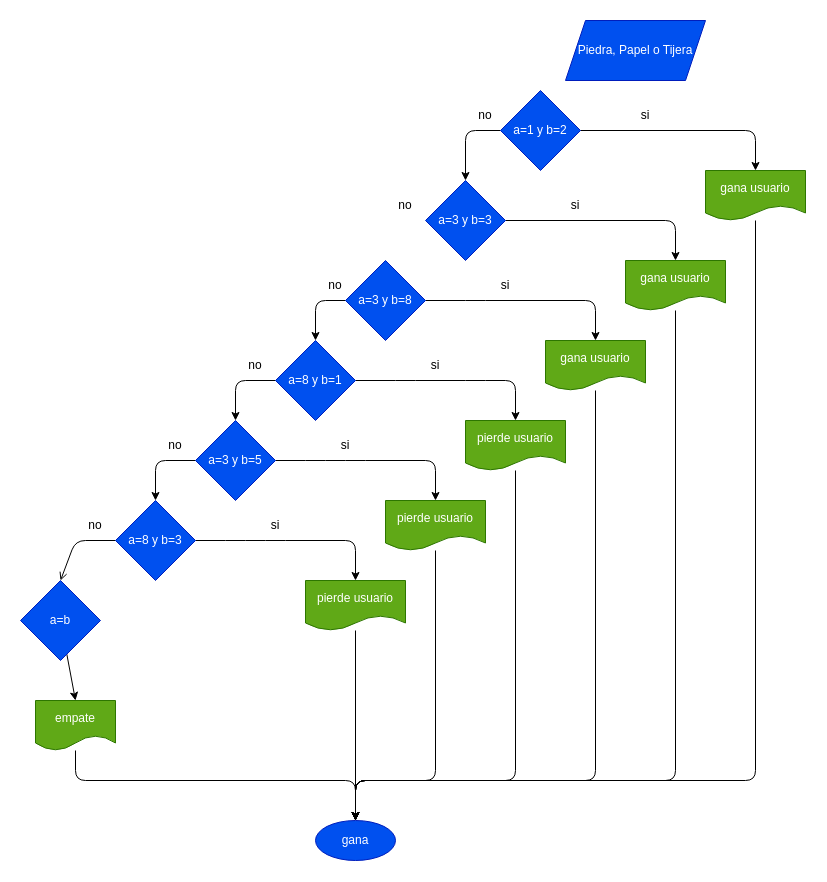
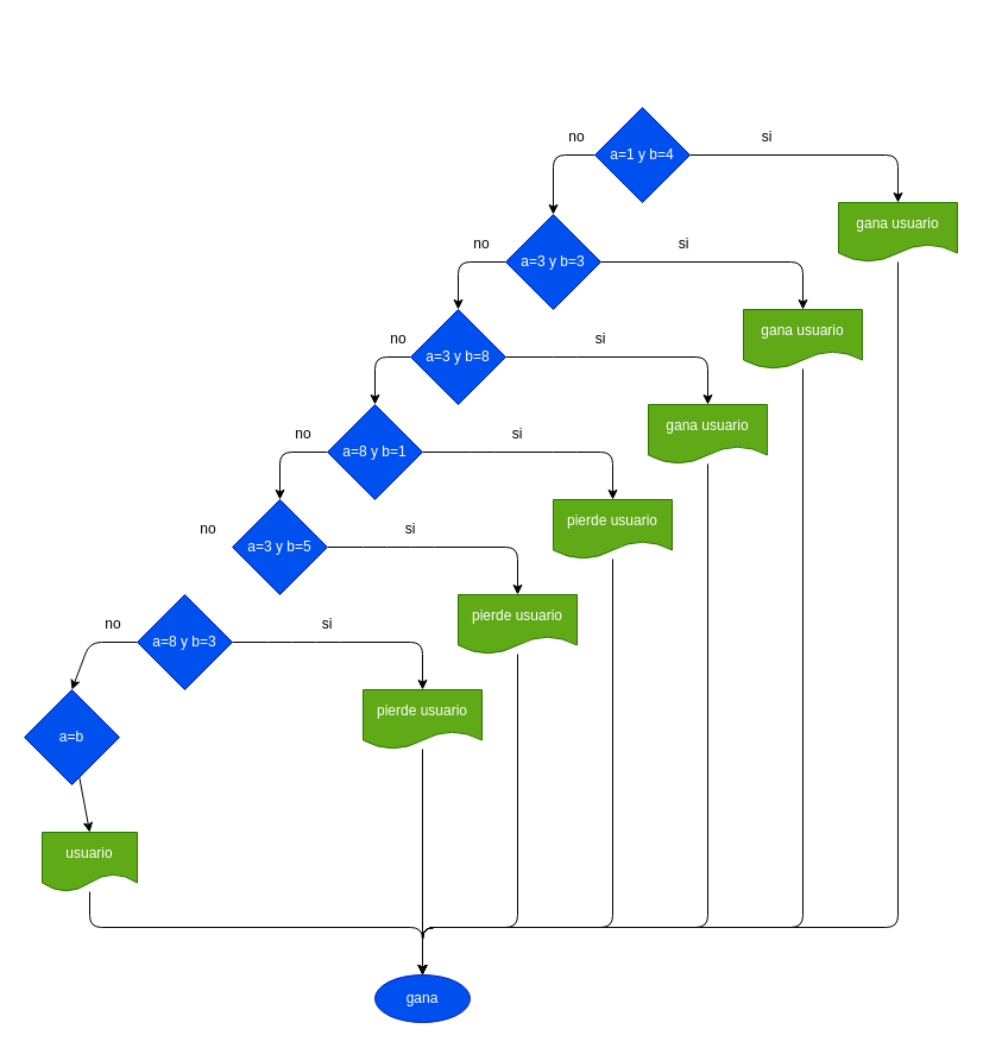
- <mxCell id="2" value="Piedra, Papel o Tijera" style="shape=parallelogram;perimeter=parallelogramPerimeter;whiteSpace=wrap;html=1;fixedSize=1;fillColor=#0050ef;strokeColor=#001DBC;fontColor=#ffffff;" parent="1" vertex="1"><mxGeometry x="565" y="20" width="140" height="60" as="geometry" /></mxCell>
- <mxCell id="5" value="a=1 y b=2" style="rhombus;whiteSpace=wrap;html=1;fillColor=#0050ef;strokeColor=#001DBC;fontColor=#ffffff;" parent="1" vertex="1"><mxGeometry x="500" y="90" width="80" height="80" as="geometry" /></mxCell>
+ <mxCell id="5" value="a=1 y b=4" style="rhombus;whiteSpace=wrap;html=1;fillColor=#0050ef;strokeColor=#001DBC;fontColor=#ffffff;" parent="1" vertex="1"><mxGeometry x="500" y="90" width="80" height="80" as="geometry" /></mxCell>
+ <mxCell id="6" style="edgeStyle=none;html=1;entryX=0.5;entryY=0;entryDx=0;entryDy=0;" parent="1" source="8" target="17" edge="1"><mxGeometry relative="1" as="geometry"><Array as="points"><mxPoint x="385" y="220" /></Array></mxGeometry></mxCell>
- <mxCell id="12" style="edgeStyle=none;html=1;entryX=0.5;entryY=0;entryDx=0;entryDy=0;" parent="1" source="14" target="20" edge="1"><mxGeometry relative="1" as="geometry"><Array as="points"><mxPoint x="155" y="460" /></Array></mxGeometry></mxCell>
- <mxCell id="18" style="edgeStyle=none;html=1;entryX=0.5;entryY=0;entryDx=0;entryDy=0;endArrow=open;" parent="1" source="20" target="22" edge="1"><mxGeometry relative="1" as="geometry"><Array as="points"><mxPoint x="75" y="540" /></Array></mxGeometry></mxCell>
+ <mxCell id="18" style="edgeStyle=none;html=1;entryX=0.5;entryY=0;entryDx=0;entryDy=0;" parent="1" source="20" target="22" edge="1"><mxGeometry relative="1" as="geometry"><Array as="points"><mxPoint x="75" y="540" /></Array></mxGeometry></mxCell>
- <mxCell id="24" value="empate" style="shape=document;whiteSpace=wrap;html=1;boundedLbl=1;strokeColor=#2D7600;fillColor=#60a917;fontColor=#ffffff;" parent="1" vertex="1"><mxGeometry y="700" width="80" height="50" as="geometry" x="35" /></mxCell>
+ <mxCell id="24" value="usuario" style="shape=document;whiteSpace=wrap;html=1;boundedLbl=1;strokeColor=#2D7600;fillColor=#60a917;fontColor=#ffffff;" parent="1" vertex="1"><mxGeometry y="700" width="80" height="50" as="geometry" x="35" /></mxCell>
